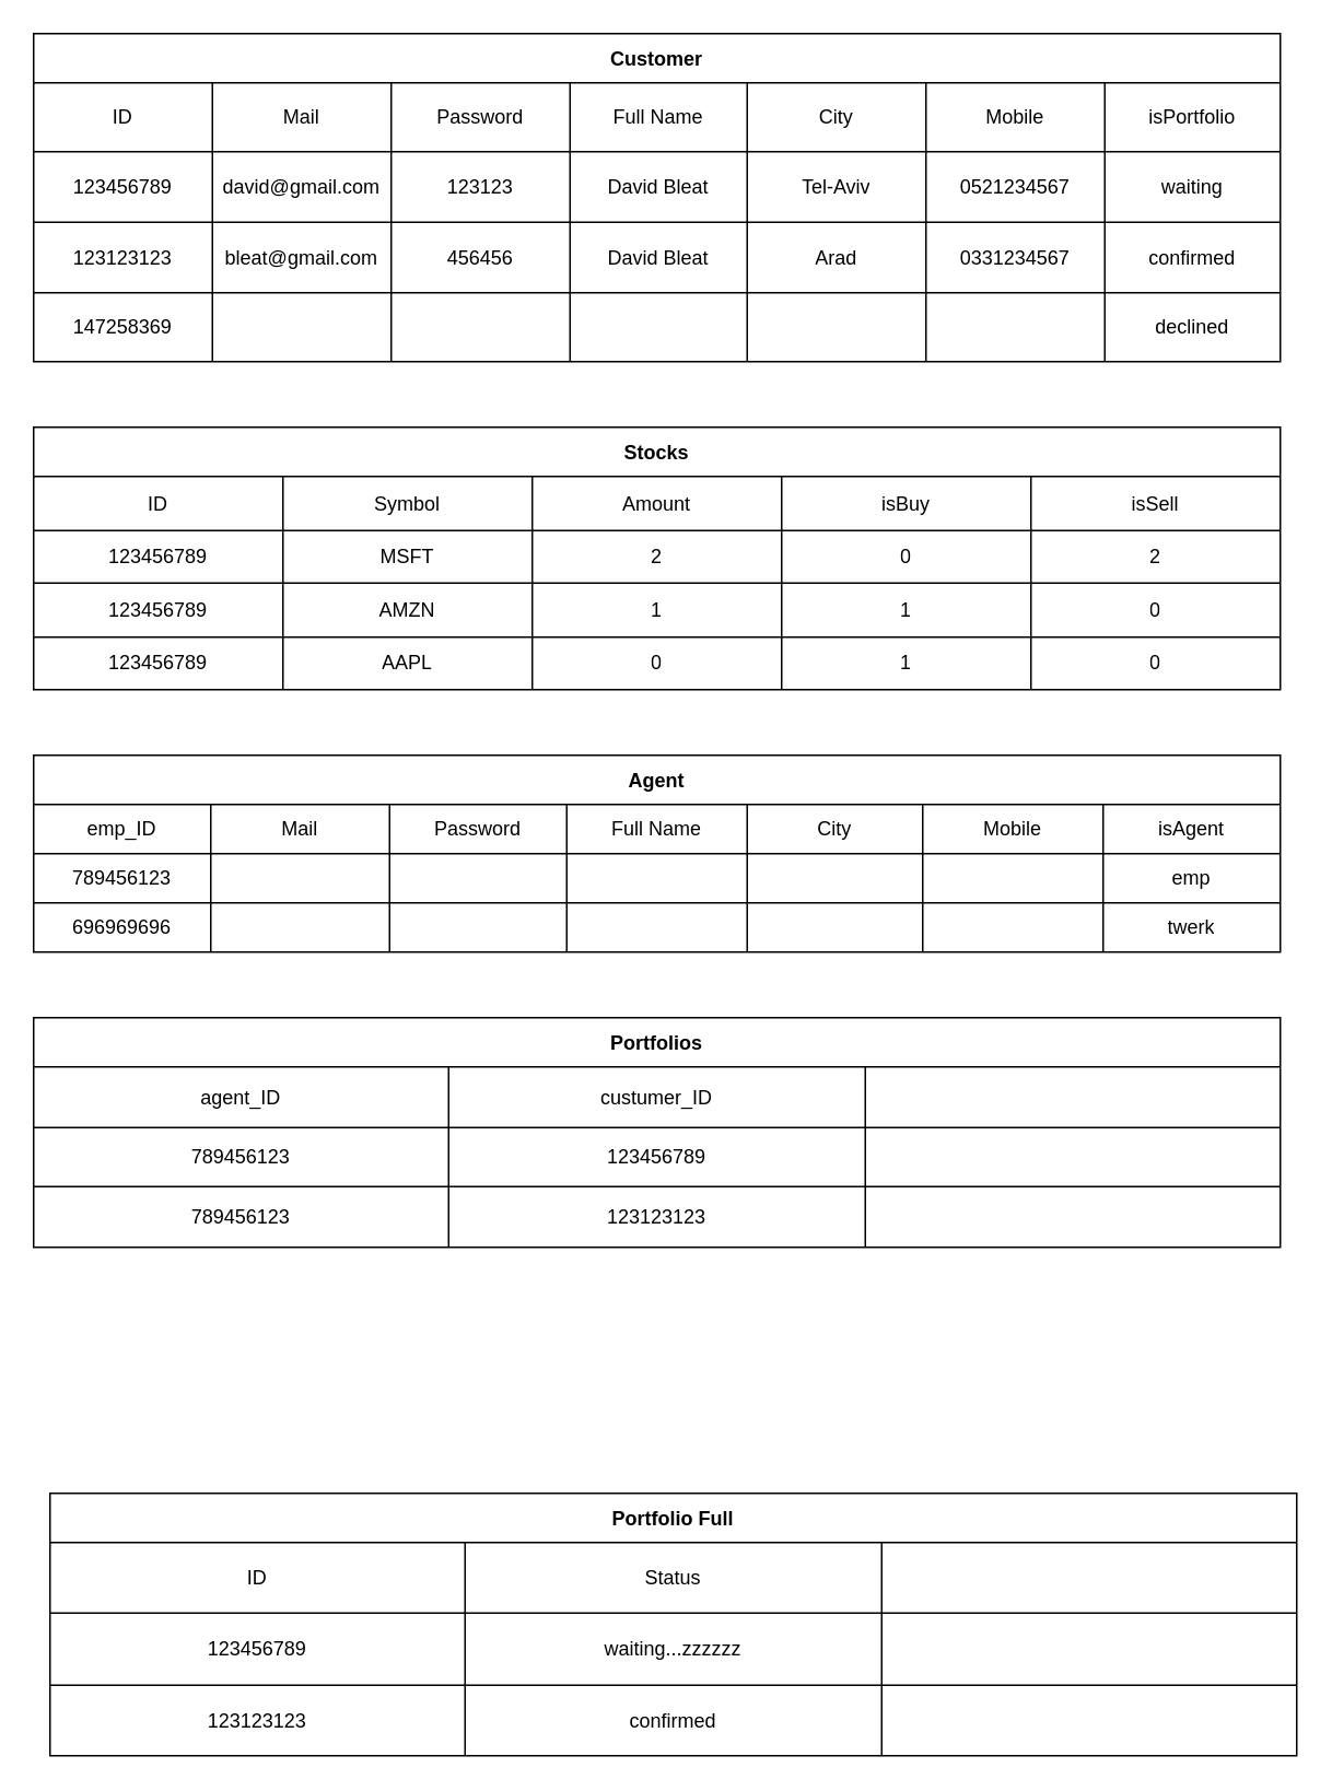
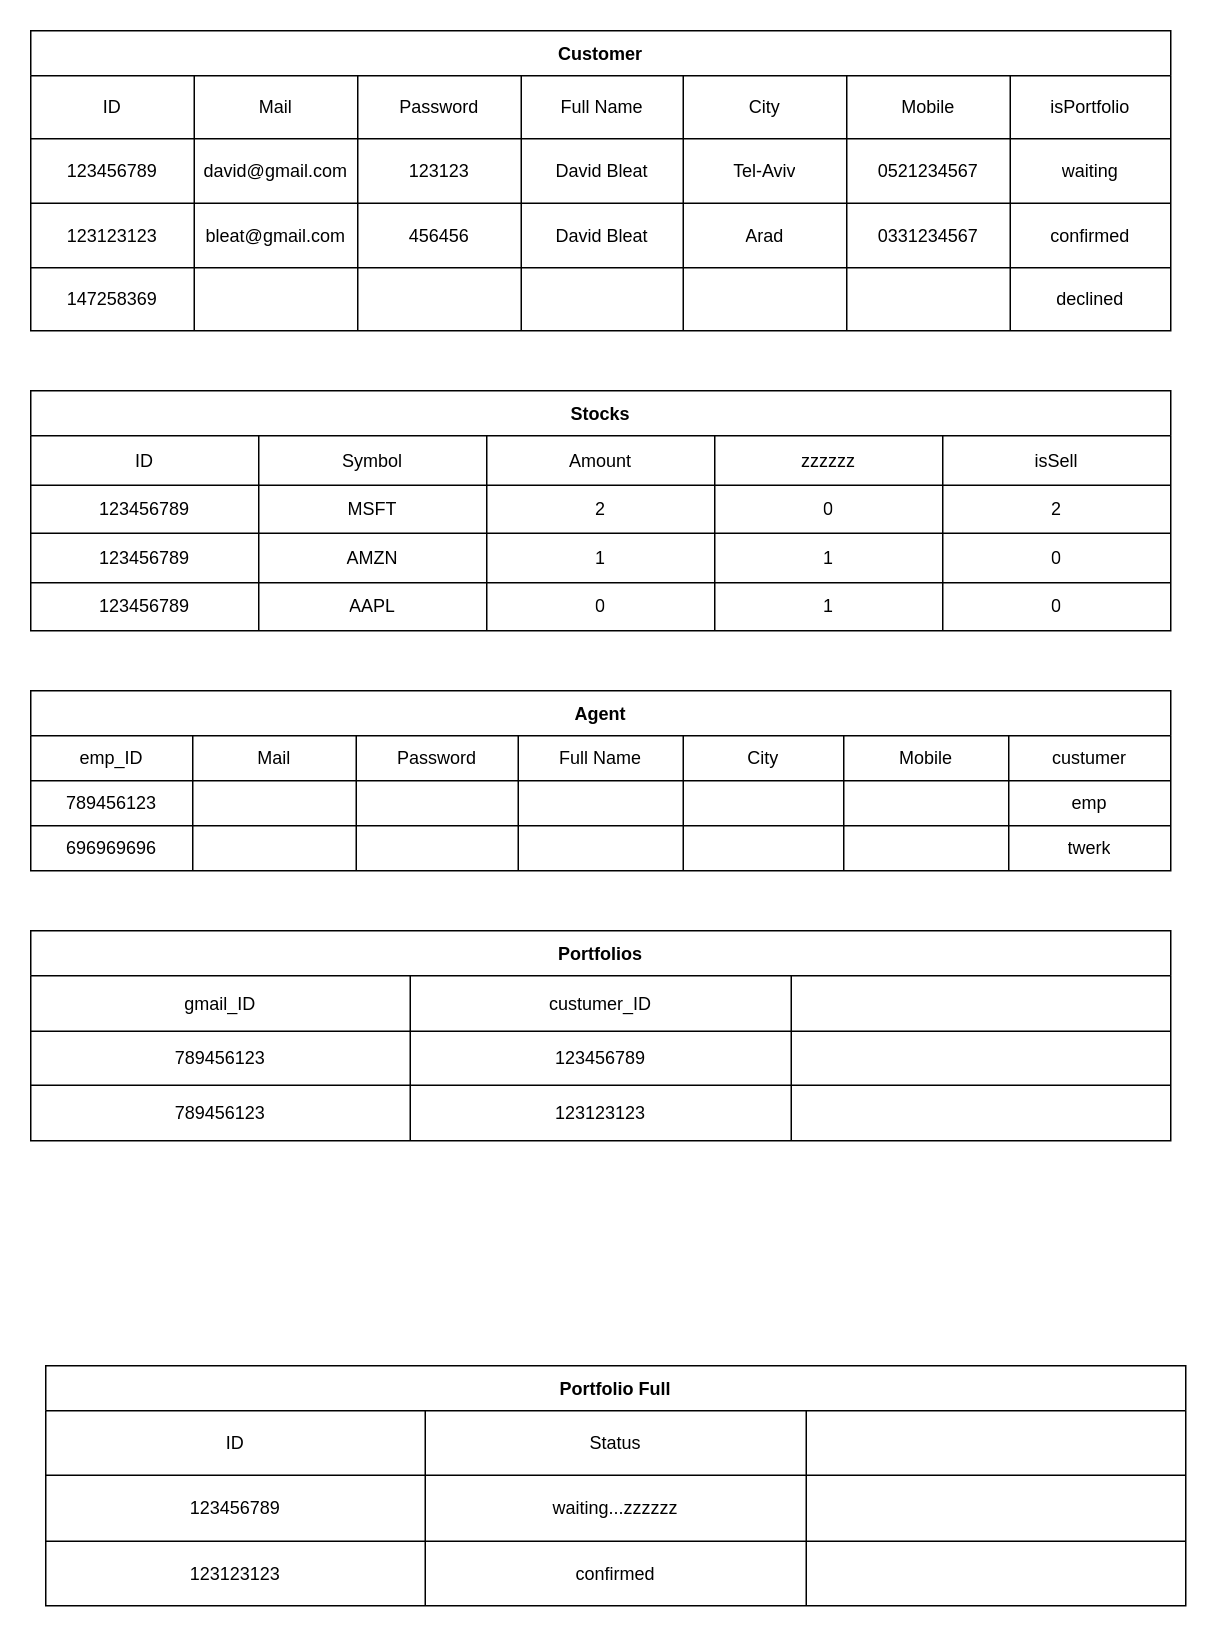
- <mxCell id="40" value="isBuy" style="shape=partialRectangle;html=1;whiteSpace=wrap;connectable=0;fillColor=none;top=0;left=0;bottom=0;right=0;overflow=hidden;" vertex="1" parent="36"><mxGeometry x="456" width="152" height="33" as="geometry"><mxRectangle width="152" height="33" as="alternateBounds" /></mxGeometry></mxCell>
+ <mxCell id="40" value="zzzzzz" style="shape=partialRectangle;html=1;whiteSpace=wrap;connectable=0;fillColor=none;top=0;left=0;bottom=0;right=0;overflow=hidden;" vertex="1" parent="36"><mxGeometry x="456" width="152" height="33" as="geometry"><mxRectangle width="152" height="33" as="alternateBounds" /></mxGeometry></mxCell>
- <mxCell id="81" value="isAgent" style="shape=partialRectangle;html=1;whiteSpace=wrap;connectable=0;fillColor=none;top=0;left=0;bottom=0;right=0;overflow=hidden;" vertex="1" parent="74"><mxGeometry x="652" width="108" height="30" as="geometry"><mxRectangle width="108" height="30" as="alternateBounds" /></mxGeometry></mxCell>
+ <mxCell id="81" value="custumer" style="shape=partialRectangle;html=1;whiteSpace=wrap;connectable=0;fillColor=none;top=0;left=0;bottom=0;right=0;overflow=hidden;" vertex="1" parent="74"><mxGeometry x="652" width="108" height="30" as="geometry"><mxRectangle width="108" height="30" as="alternateBounds" /></mxGeometry></mxCell>
- <mxCell id="100" value="agent_ID" style="shape=partialRectangle;html=1;whiteSpace=wrap;connectable=0;fillColor=none;top=0;left=0;bottom=0;right=0;overflow=hidden;" vertex="1" parent="99"><mxGeometry width="253" height="37" as="geometry"><mxRectangle width="253" height="37" as="alternateBounds" /></mxGeometry></mxCell>
+ <mxCell id="100" value="gmail_ID" style="shape=partialRectangle;html=1;whiteSpace=wrap;connectable=0;fillColor=none;top=0;left=0;bottom=0;right=0;overflow=hidden;" vertex="1" parent="99"><mxGeometry width="253" height="37" as="geometry"><mxRectangle width="253" height="37" as="alternateBounds" /></mxGeometry></mxCell>
